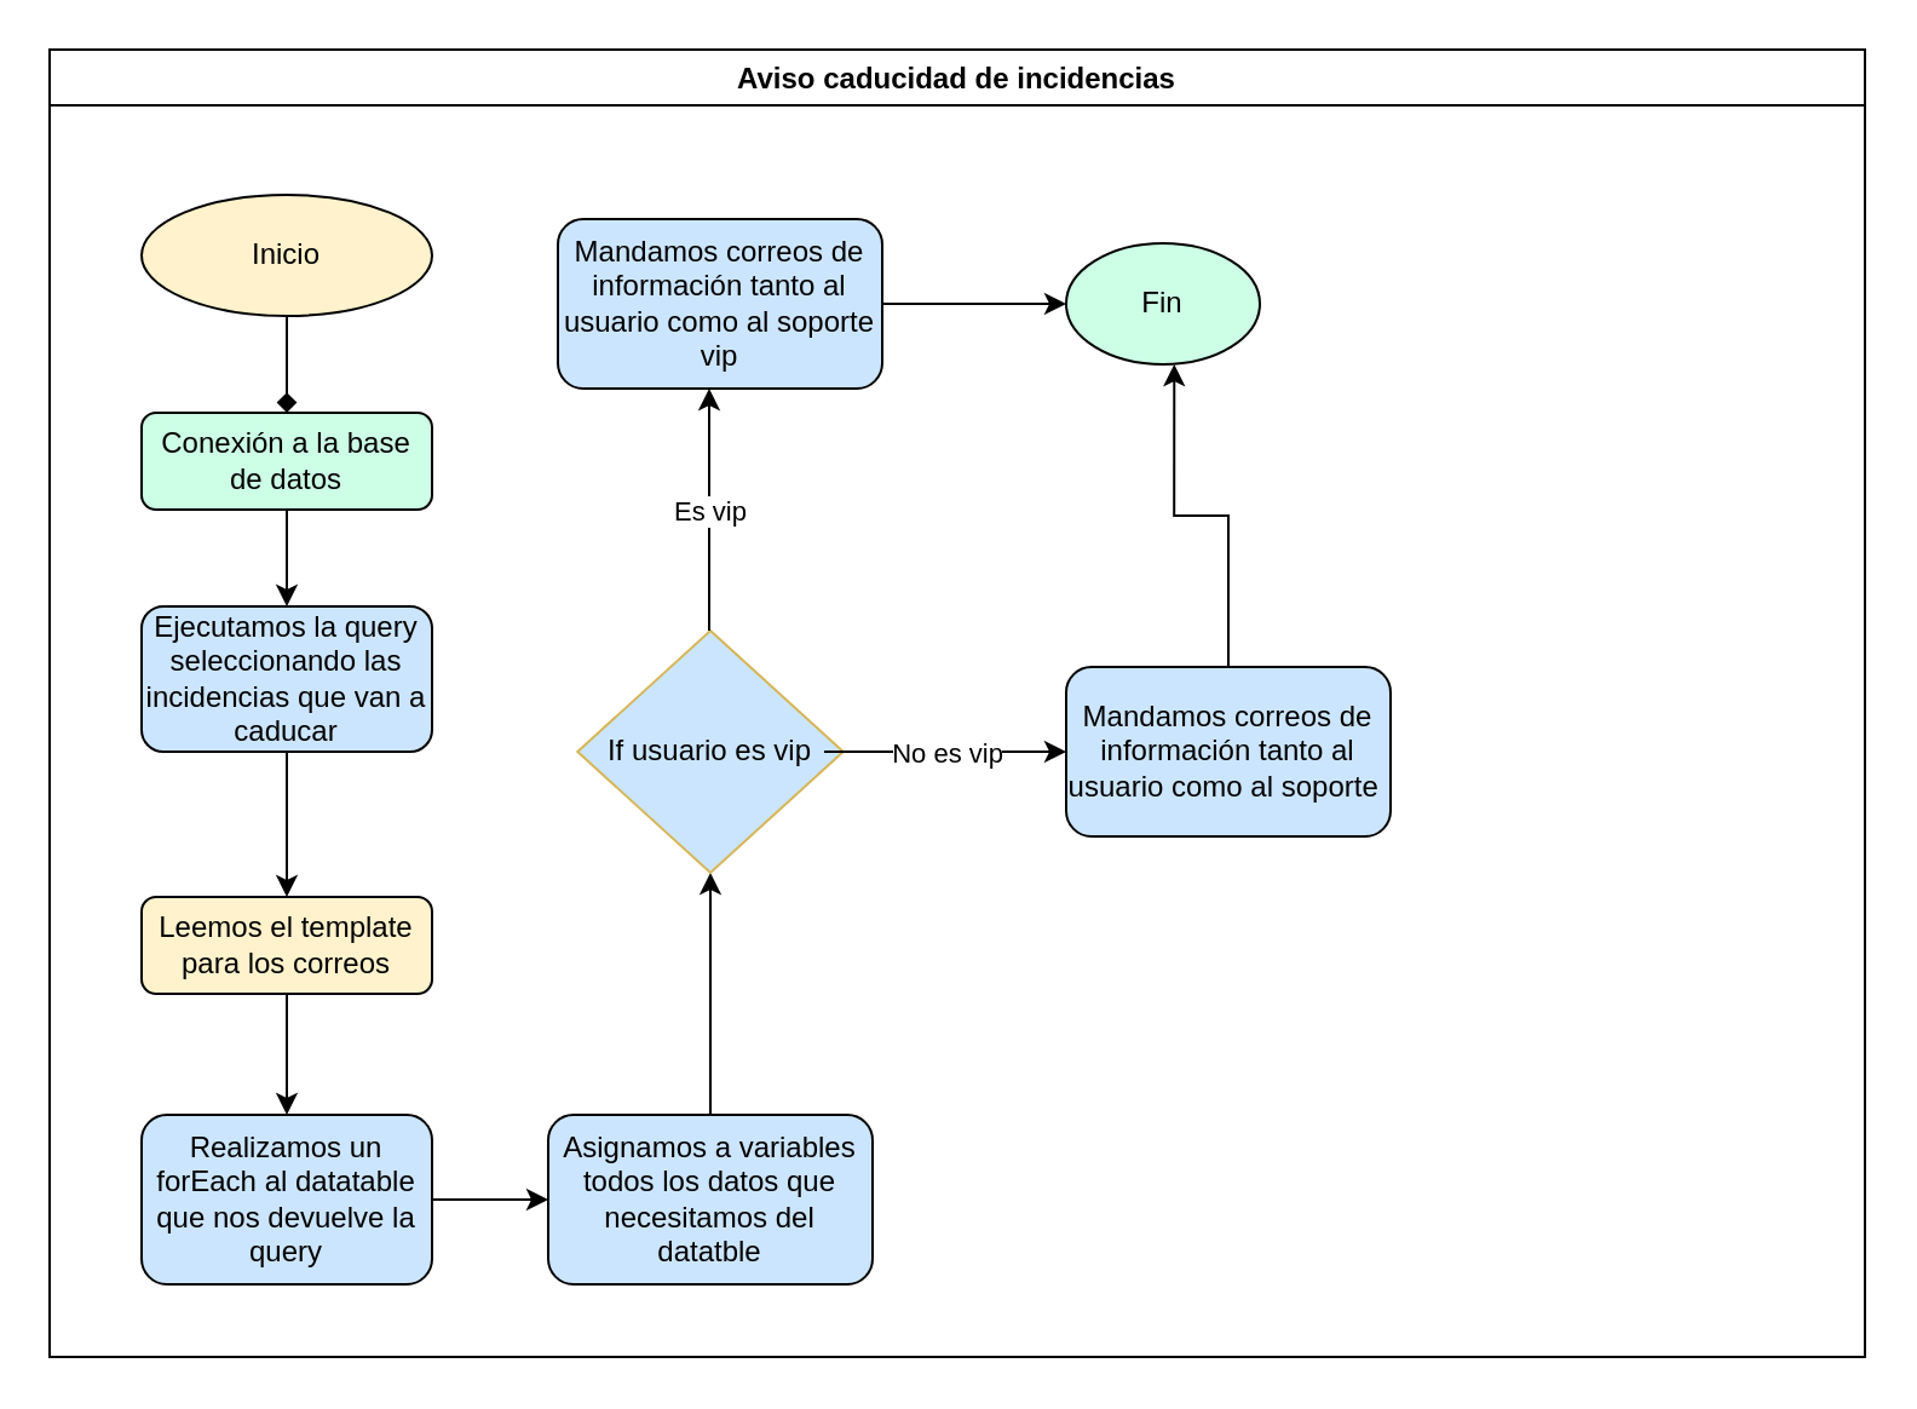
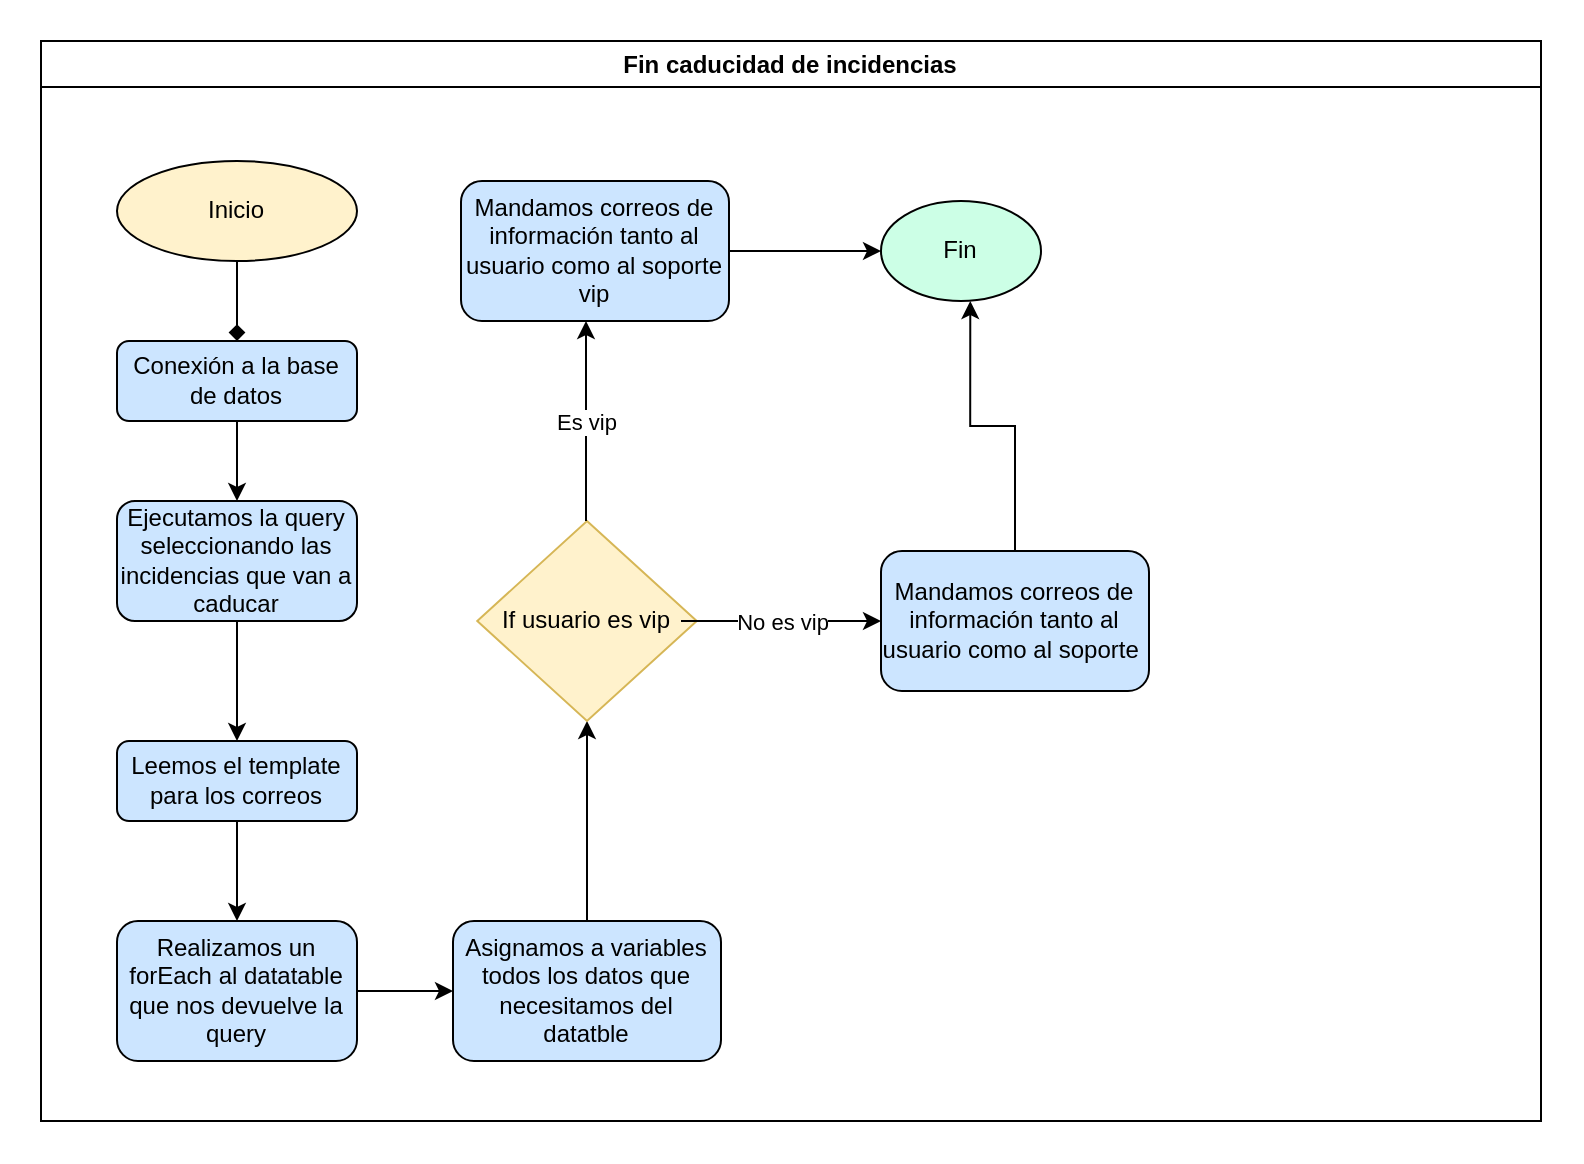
- <mxCell id="2" value="Aviso caducidad de incidencias" style="swimlane;" parent="1" vertex="1"><mxGeometry x="20" y="20" width="750" height="540" as="geometry" /></mxCell>
+ <mxCell id="2" value="Fin caducidad de incidencias" style="swimlane;" parent="1" vertex="1"><mxGeometry x="20" y="20" width="750" height="540" as="geometry" /></mxCell>
- <mxCell id="6" value="Conexión a la base de datos" style="rounded=1;whiteSpace=wrap;html=1;fillColor=#ccffe6;" parent="2" vertex="1"><mxGeometry x="38" y="150" width="120" height="40" as="geometry" /></mxCell>
+ <mxCell id="6" value="Conexión a la base de datos" style="rounded=1;whiteSpace=wrap;html=1;fillColor=#CCE5FF;" parent="2" vertex="1"><mxGeometry x="38" y="150" width="120" height="40" as="geometry" /></mxCell>
- <mxCell id="16" value="If usuario es vip" style="rhombus;whiteSpace=wrap;html=1;fillColor=#cce5ff;strokeColor=#d6b656;" parent="2" vertex="1"><mxGeometry x="218.13" y="240" width="109.75" height="100" as="geometry" /></mxCell>
+ <mxCell id="16" value="If usuario es vip" style="rhombus;whiteSpace=wrap;html=1;fillColor=#fff2cc;strokeColor=#d6b656;" parent="2" vertex="1"><mxGeometry x="218.13" y="240" width="109.75" height="100" as="geometry" /></mxCell>
- <mxCell id="10" value="Leemos el template para los correos" style="rounded=1;whiteSpace=wrap;html=1;fillColor=#fff2cc;" parent="2" vertex="1"><mxGeometry x="38" y="350" width="120" height="40" as="geometry" /></mxCell>
+ <mxCell id="10" value="Leemos el template para los correos" style="rounded=1;whiteSpace=wrap;html=1;fillColor=#CCE5FF;" parent="2" vertex="1"><mxGeometry x="38" y="350" width="120" height="40" as="geometry" /></mxCell>
